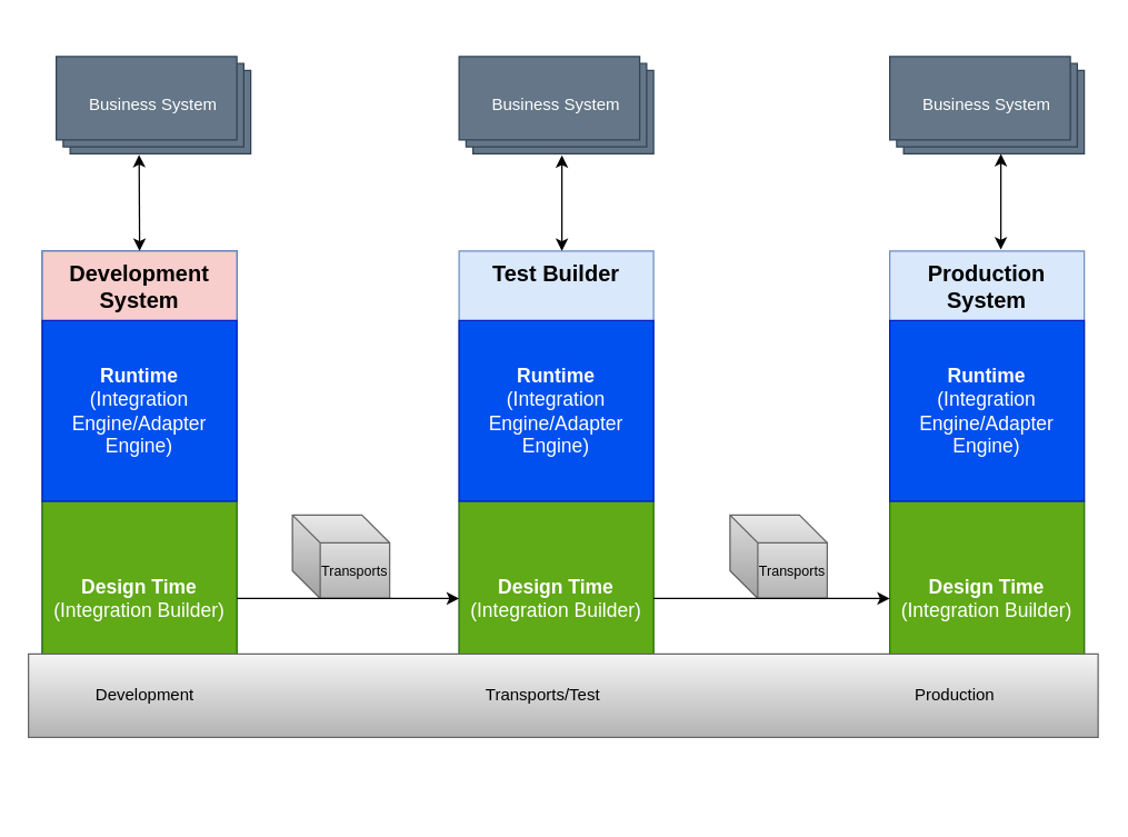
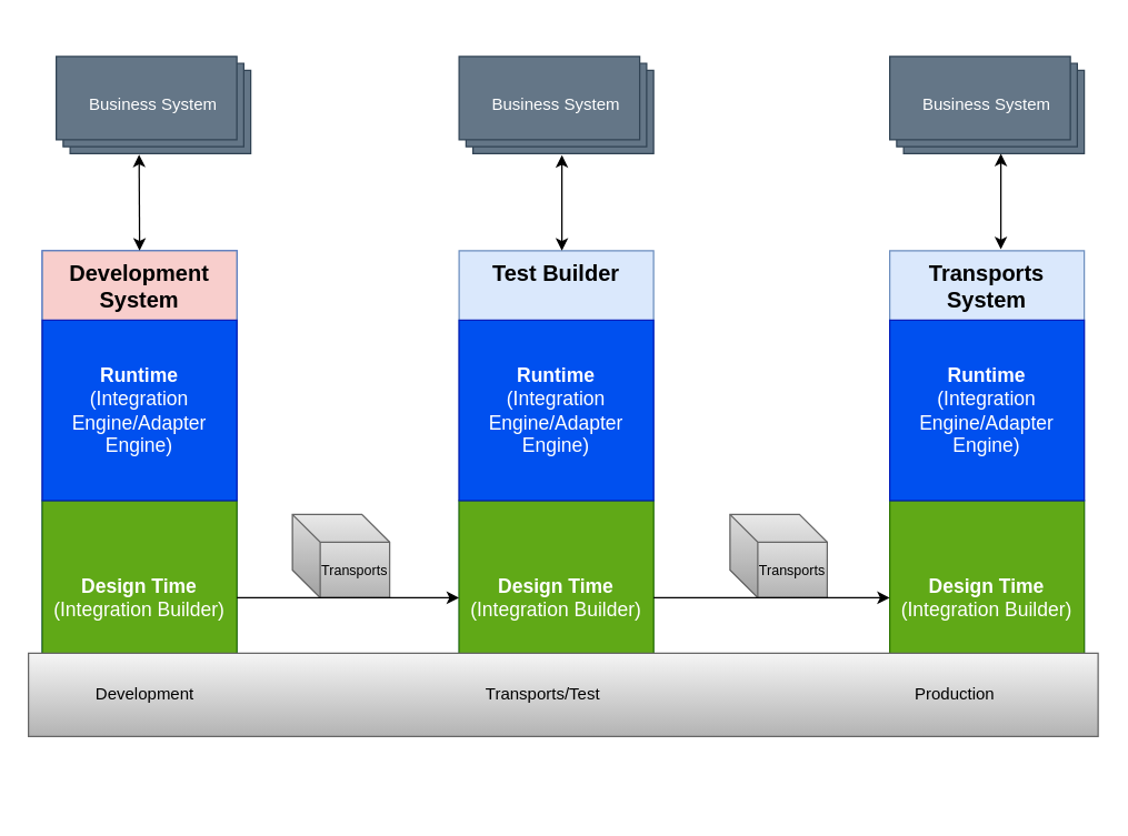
- <mxCell id="4" value="&lt;div style=&quot;&quot;&gt;&lt;font style=&quot;font-size: 16px;&quot;&gt;Production System&lt;/font&gt;&lt;/div&gt;" style="rounded=0;whiteSpace=wrap;html=1;verticalAlign=top;fillColor=#dae8fc;strokeColor=#6c8ebf;fontSize=14;fontStyle=1" parent="3" vertex="1"><mxGeometry width="140" height="320" as="geometry" /></mxCell>
+ <mxCell id="4" value="&lt;div style=&quot;&quot;&gt;&lt;font style=&quot;font-size: 16px;&quot;&gt;Transports System&lt;/font&gt;&lt;/div&gt;" style="rounded=0;whiteSpace=wrap;html=1;verticalAlign=top;fillColor=#dae8fc;strokeColor=#6c8ebf;fontSize=14;fontStyle=1" parent="3" vertex="1"><mxGeometry width="140" height="320" as="geometry" /></mxCell>
